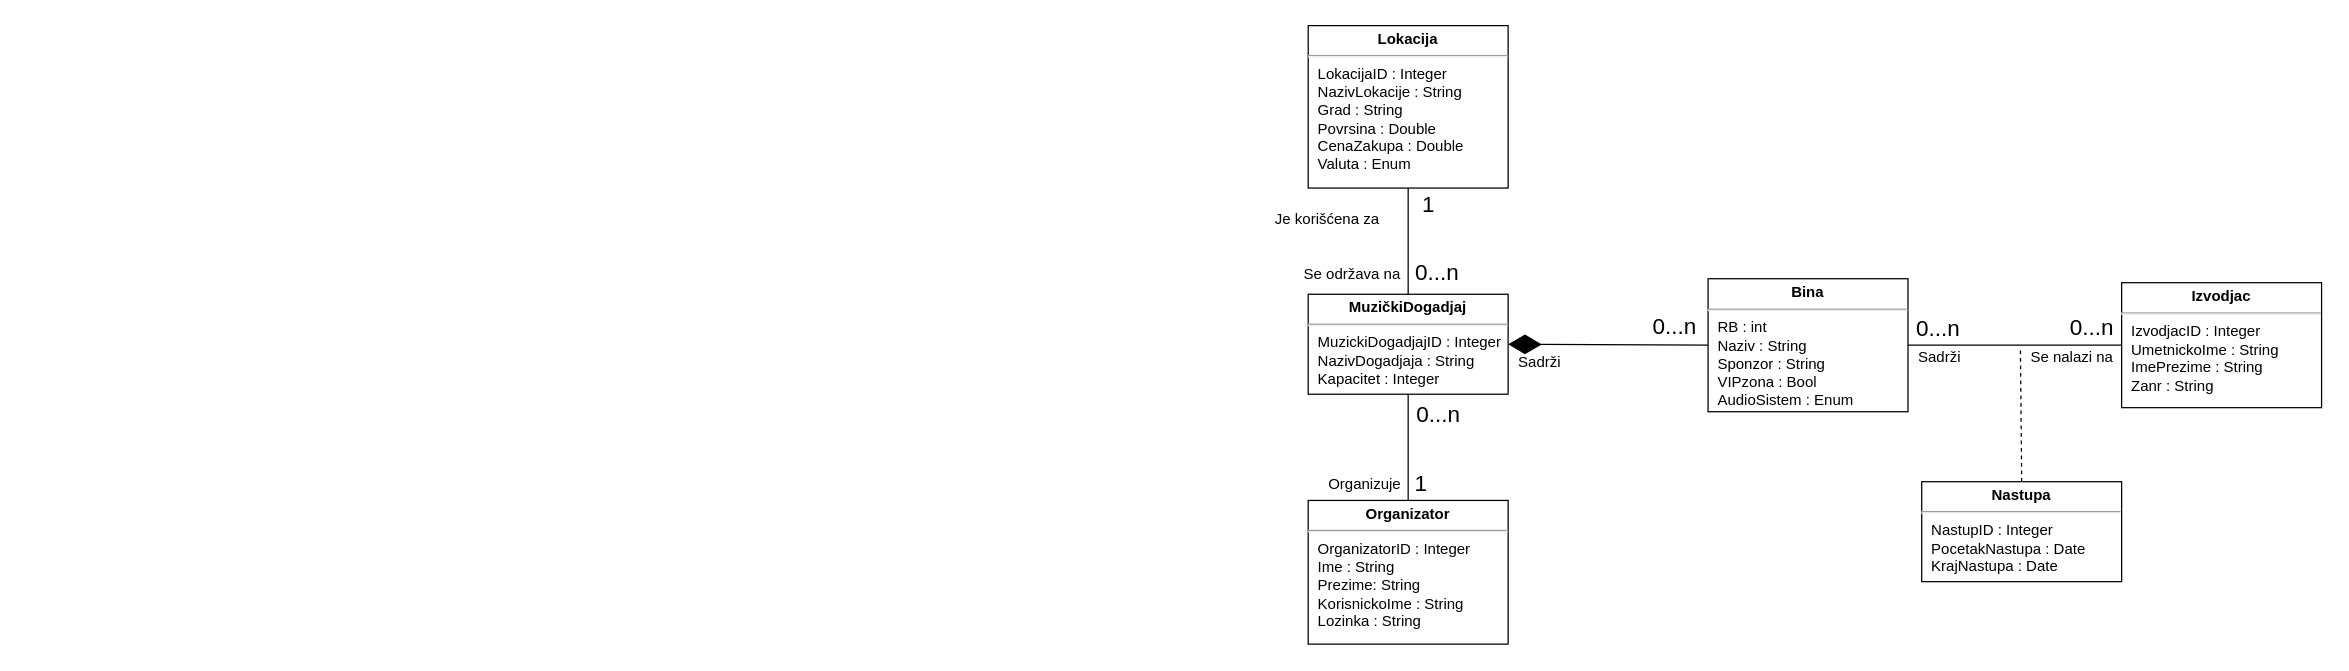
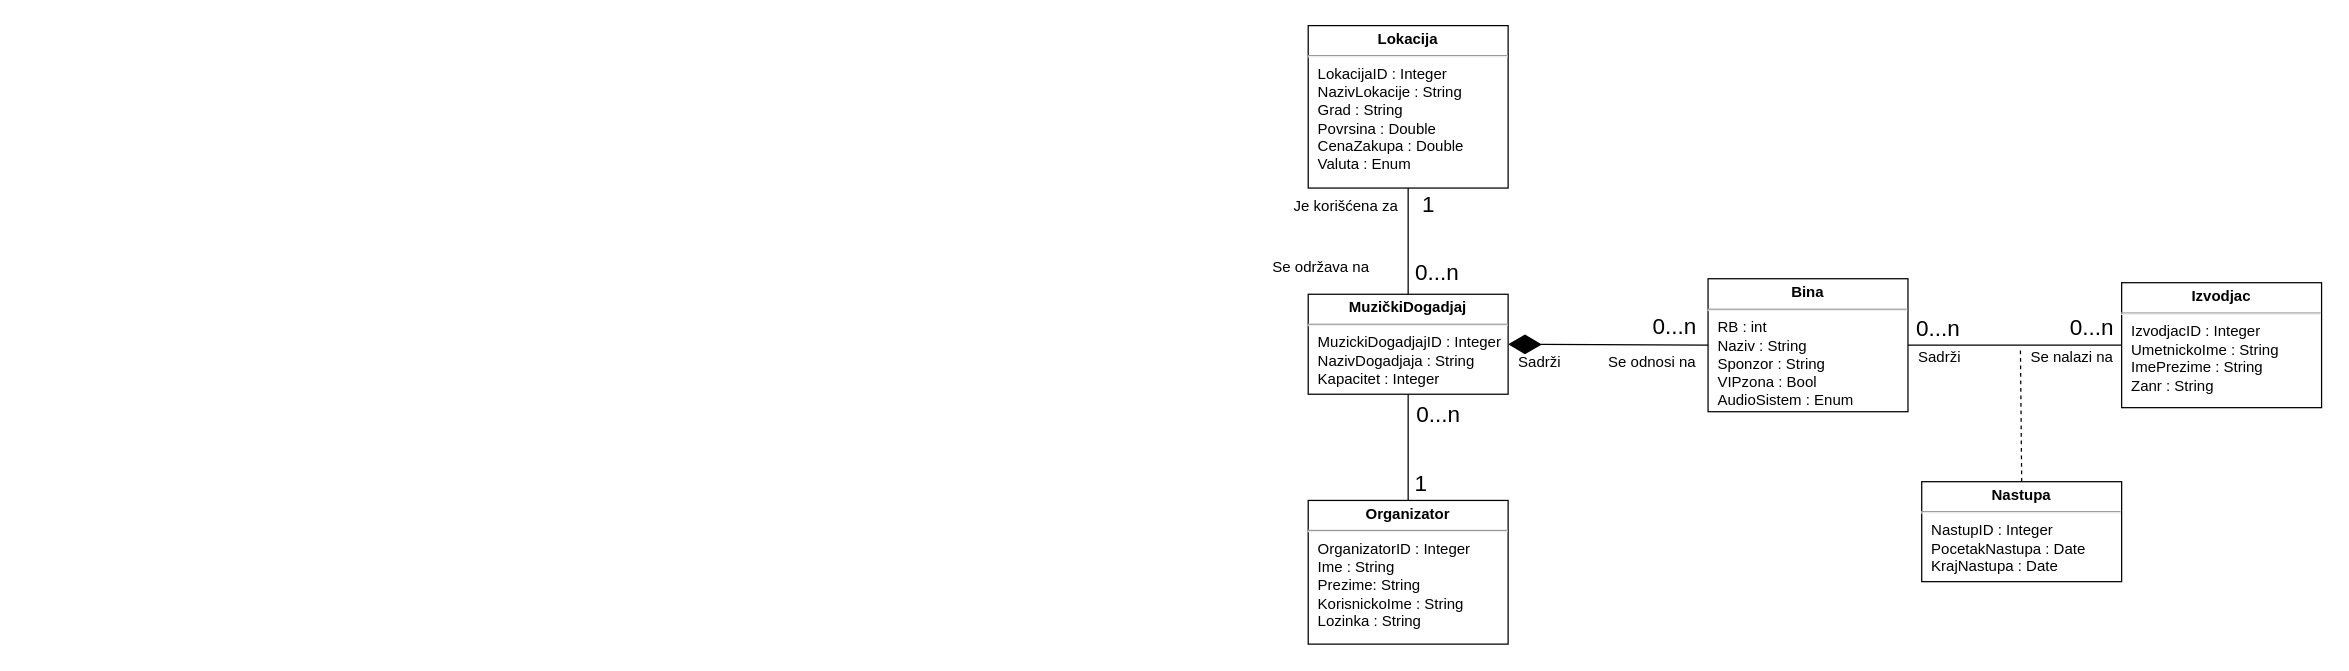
- <mxCell id="19" value="Je korišćena za" style="text;html=1;align=center;verticalAlign=middle;resizable=0;points=[];autosize=1;" vertex="1" parent="1"><mxGeometry x="1011" y="165" width="100" height="20" as="geometry" /></mxCell>
+ <mxCell id="19" value="Je korišćena za" style="text;html=1;align=center;verticalAlign=middle;resizable=0;points=[];autosize=1;" vertex="1" parent="1"><mxGeometry x="1026" y="155" width="100" height="20" as="geometry" /></mxCell>
- <mxCell id="18" value="Se održava na" style="text;html=1;align=center;verticalAlign=middle;resizable=0;points=[];autosize=1;" vertex="1" parent="1"><mxGeometry x="1036" y="209" width="90" height="20" as="geometry" /></mxCell>
+ <mxCell id="18" value="Se održava na" style="text;html=1;align=center;verticalAlign=middle;resizable=0;points=[];autosize=1;" vertex="1" parent="1"><mxGeometry x="1011" y="204" width="90" height="20" as="geometry" /></mxCell>
+ <mxCell id="21" value="Se odnosi na" style="text;html=1;align=center;verticalAlign=middle;resizable=0;points=[];autosize=1;" vertex="1" parent="1"><mxGeometry x="1276" y="280" width="90" height="20" as="geometry" /></mxCell>
- <mxCell id="17" value="Organizuje" style="text;html=1;align=center;verticalAlign=middle;resizable=0;points=[];autosize=1;" vertex="1" parent="1"><mxGeometry x="1056" y="377" width="70" height="20" as="geometry" /></mxCell>
